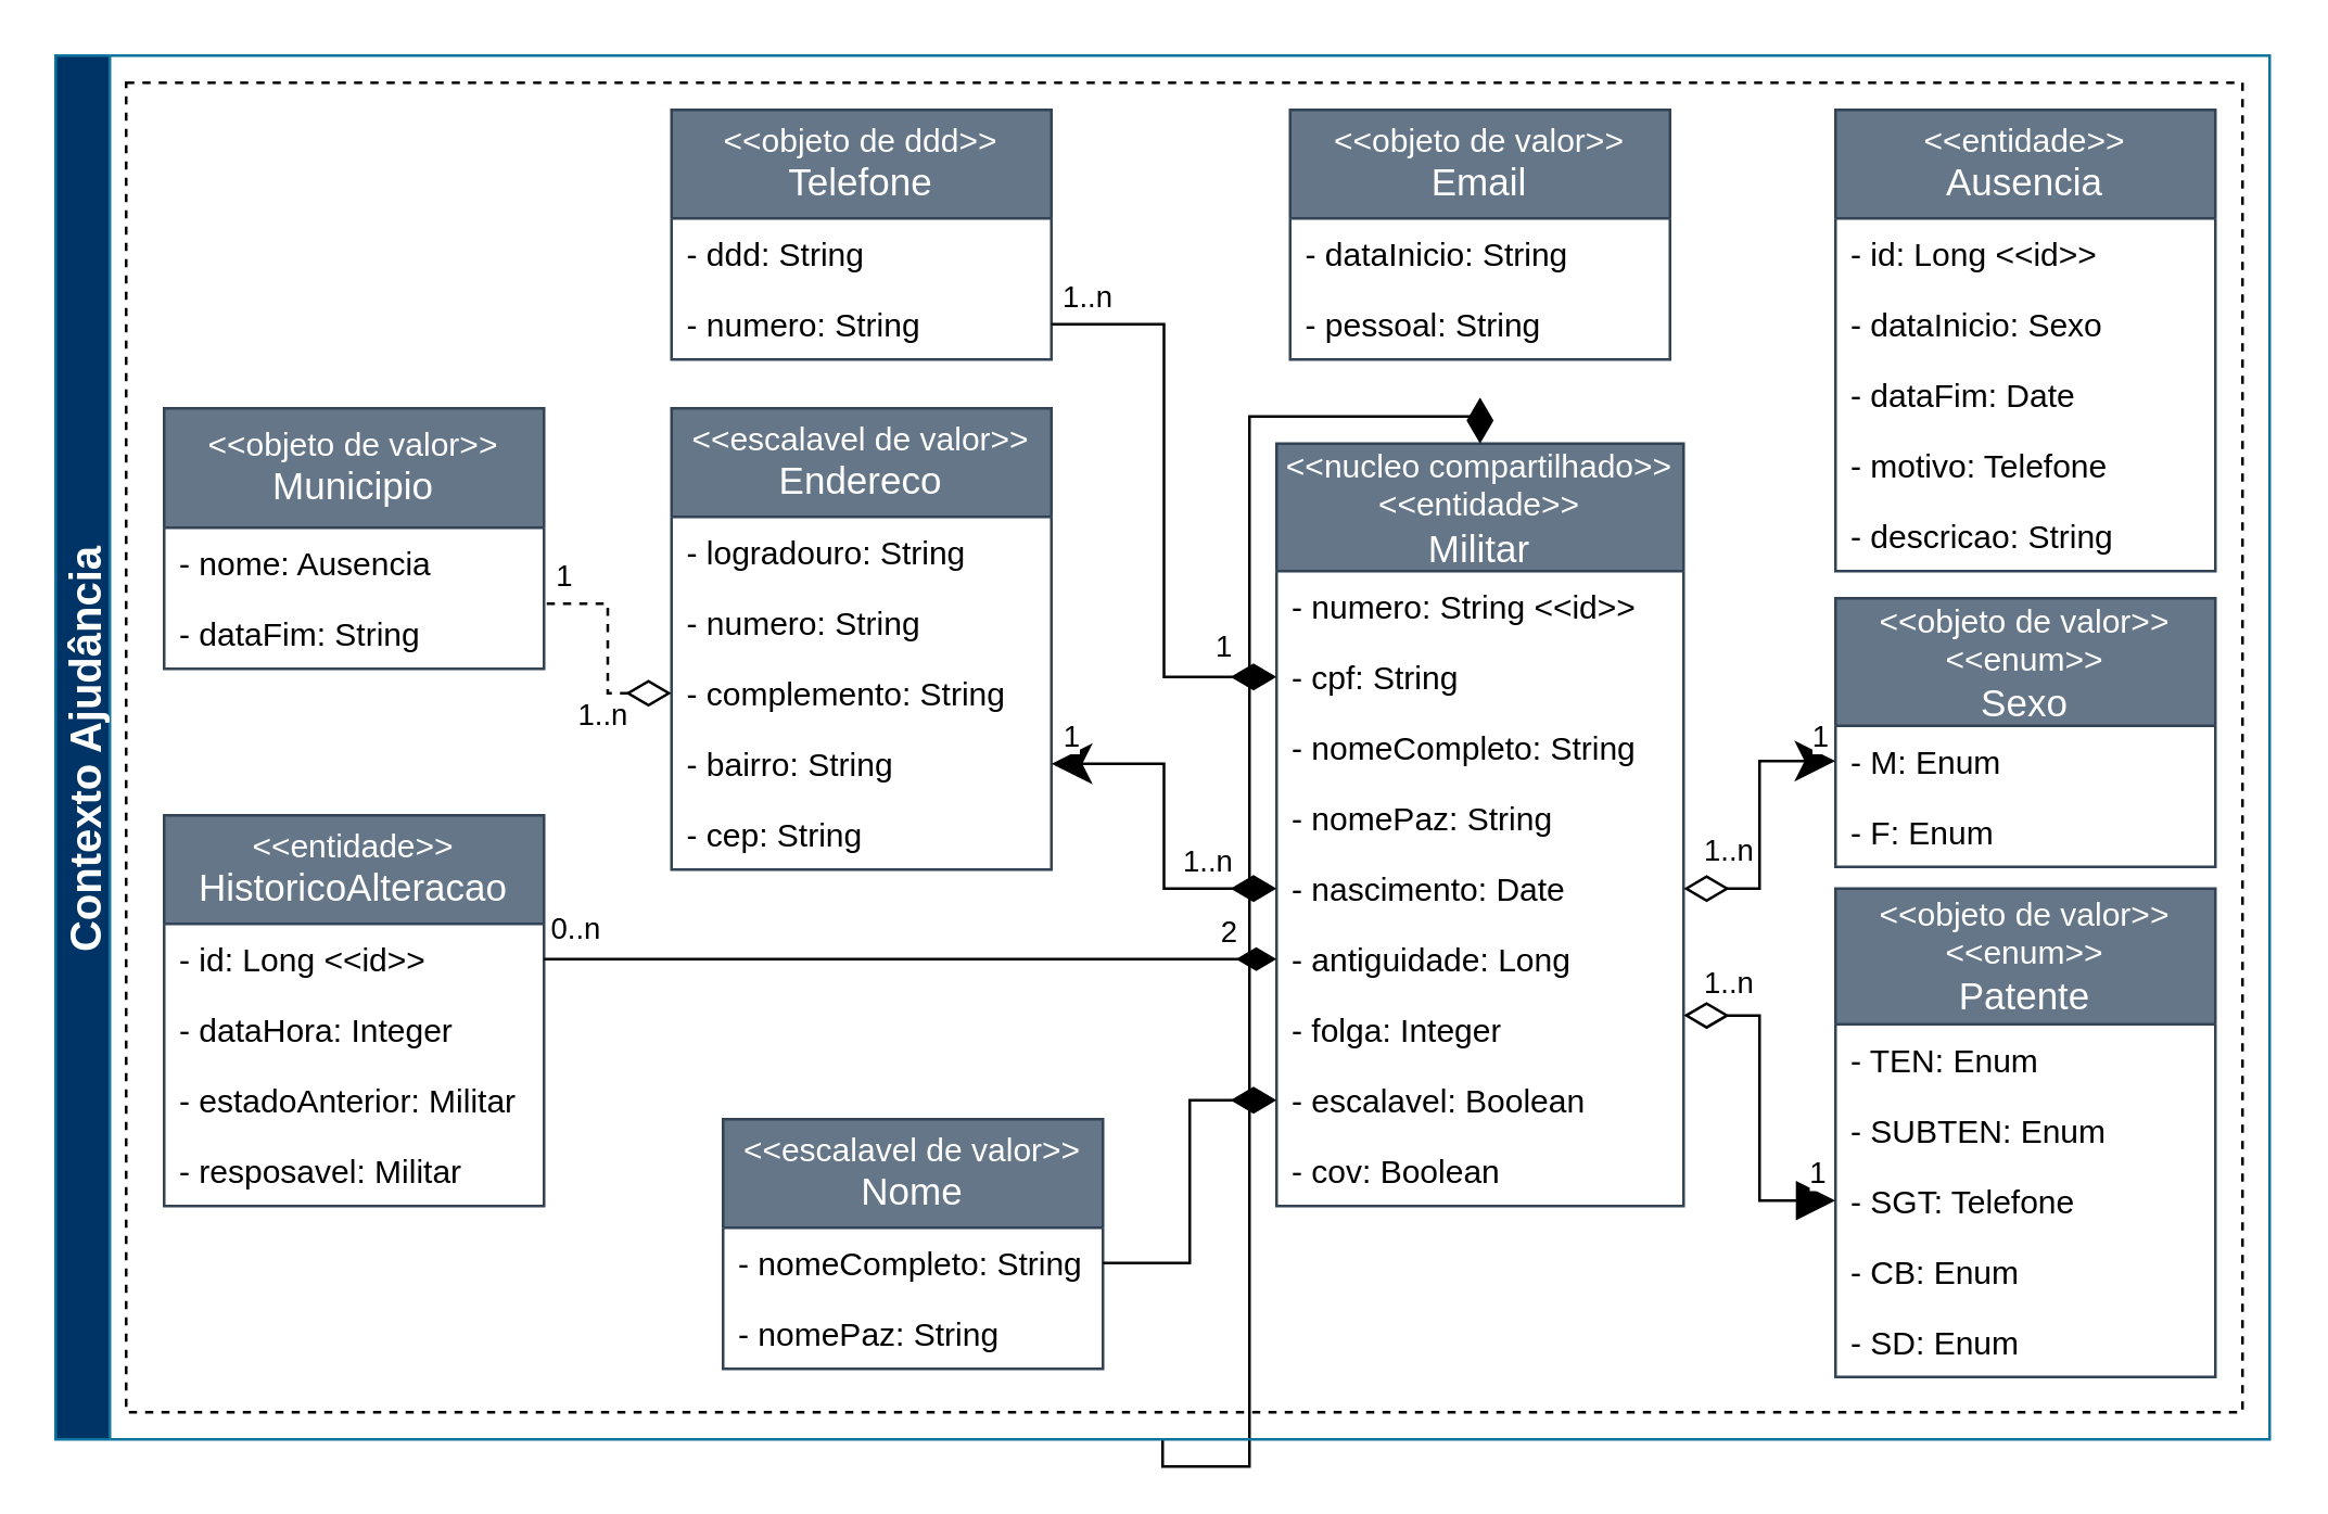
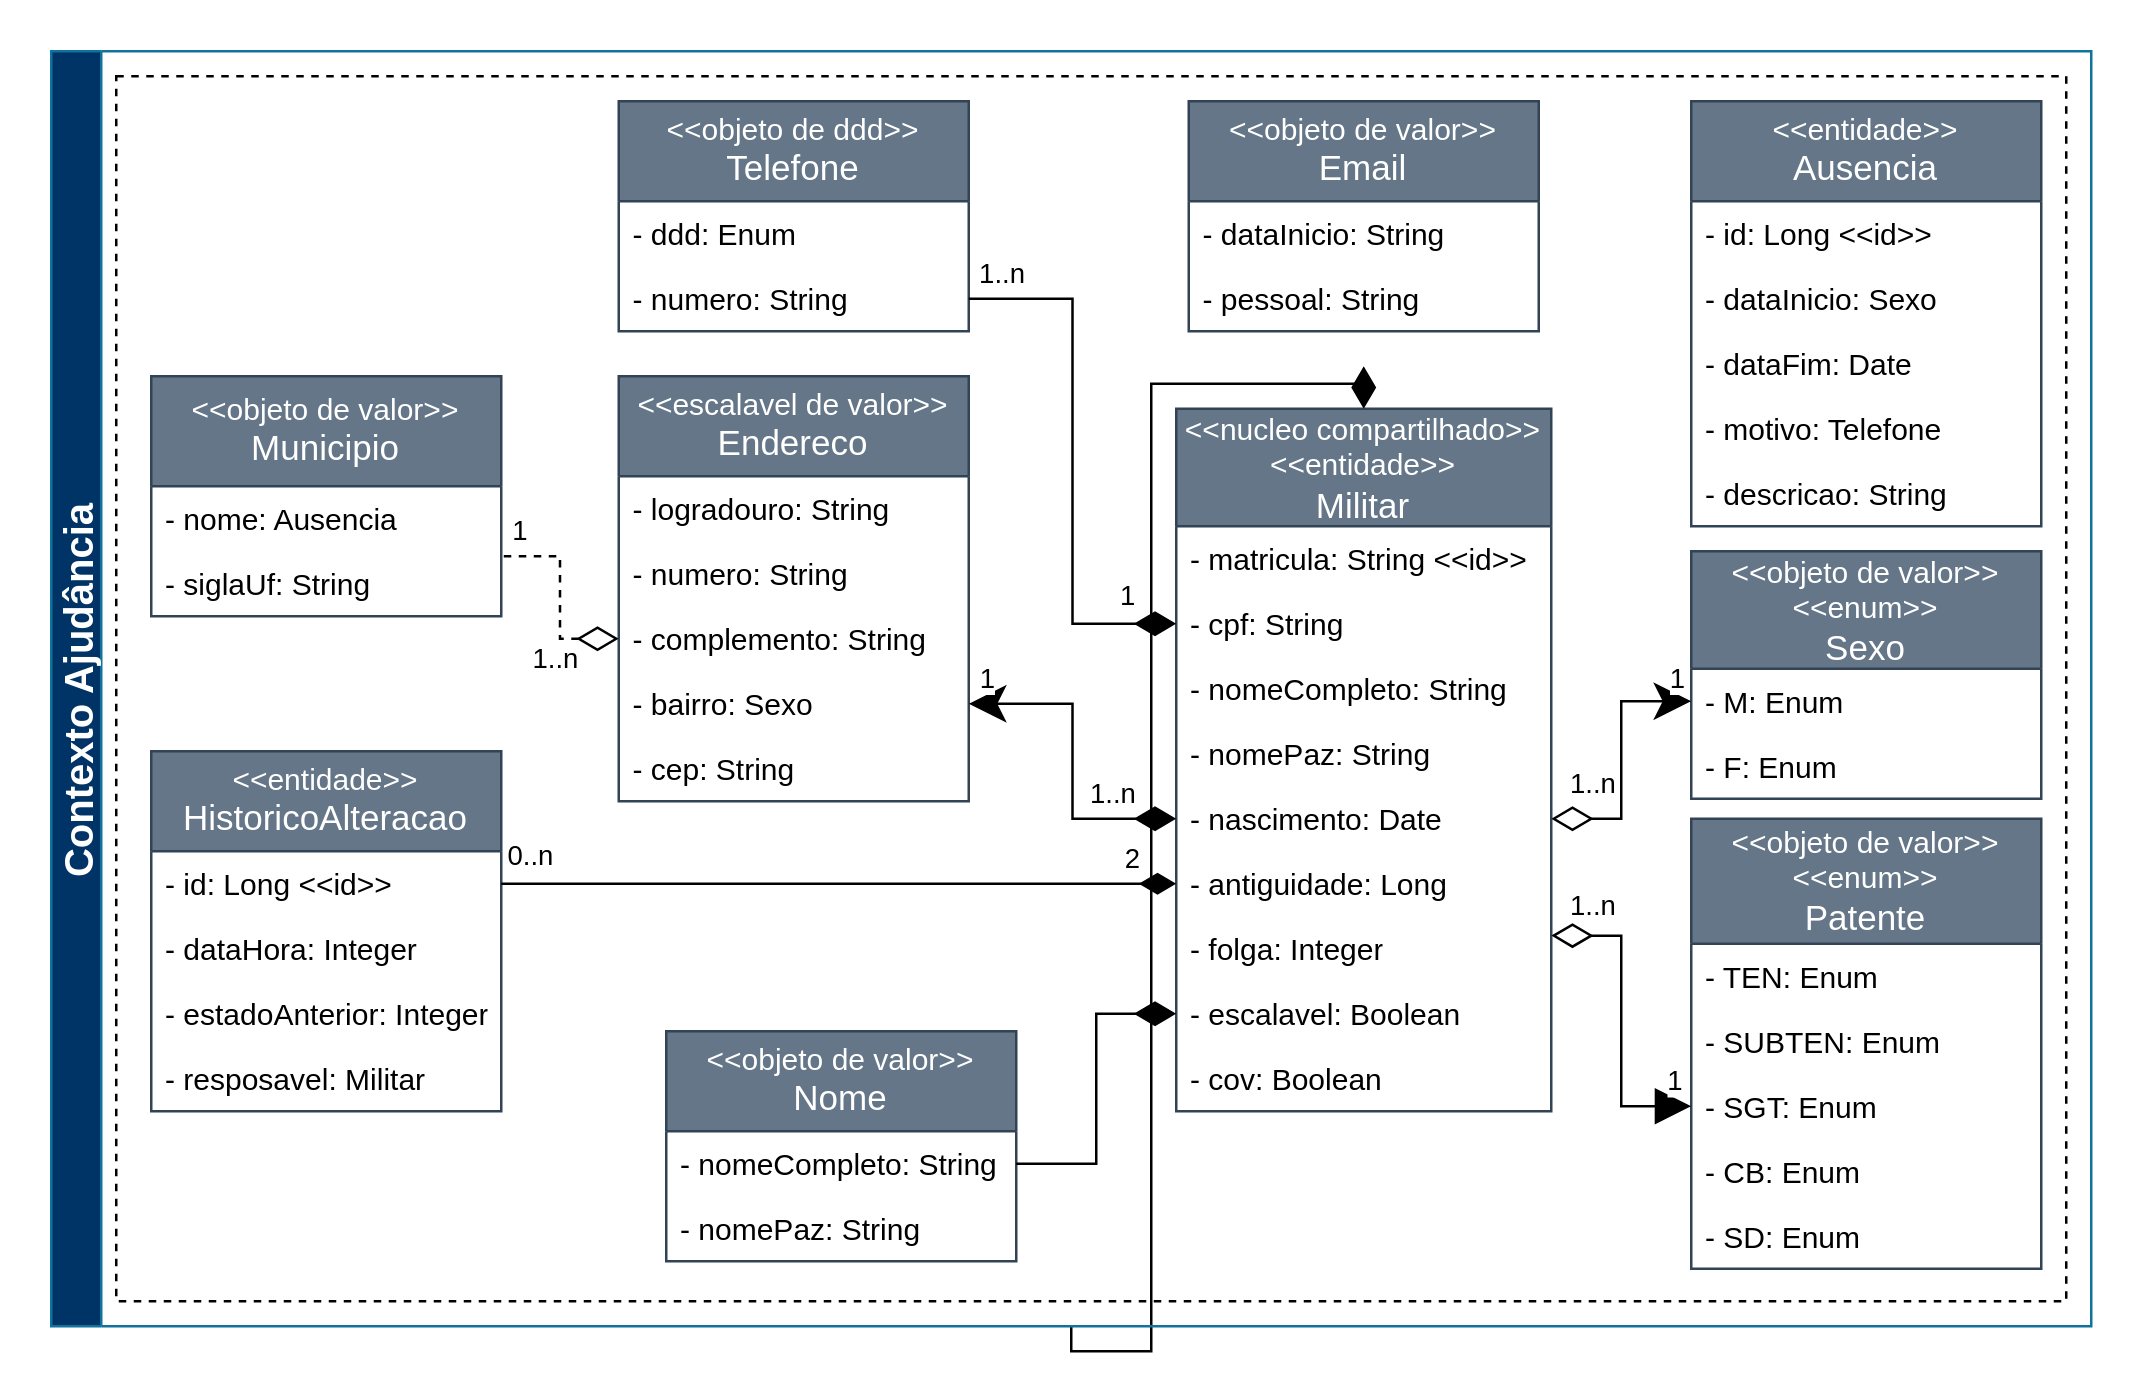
- <mxCell id="4" value="- ddd: String" style="text;strokeColor=none;fillColor=none;align=left;verticalAlign=top;spacingLeft=4;spacingRight=4;overflow=hidden;rotatable=0;points=[[0,0.5],[1,0.5]];portConstraint=eastwest;whiteSpace=wrap;html=1;" parent="3" vertex="1"><mxGeometry y="40" width="140" height="26" as="geometry" /></mxCell>
+ <mxCell id="4" value="- ddd: Enum" style="text;strokeColor=none;fillColor=none;align=left;verticalAlign=top;spacingLeft=4;spacingRight=4;overflow=hidden;rotatable=0;points=[[0,0.5],[1,0.5]];portConstraint=eastwest;whiteSpace=wrap;html=1;" parent="3" vertex="1"><mxGeometry y="40" width="140" height="26" as="geometry" /></mxCell>
- <mxCell id="19" value="- numero: String &amp;lt;&amp;lt;id&amp;gt;&amp;gt;" style="text;strokeColor=none;fillColor=none;align=left;verticalAlign=top;spacingLeft=4;spacingRight=4;overflow=hidden;rotatable=0;points=[[0,0.5],[1,0.5]];portConstraint=eastwest;whiteSpace=wrap;html=1;" parent="18" vertex="1"><mxGeometry y="47" width="150" height="26" as="geometry" /></mxCell>
+ <mxCell id="19" value="- matricula: String &amp;lt;&amp;lt;id&amp;gt;&amp;gt;" style="text;strokeColor=none;fillColor=none;align=left;verticalAlign=top;spacingLeft=4;spacingRight=4;overflow=hidden;rotatable=0;points=[[0,0.5],[1,0.5]];portConstraint=eastwest;whiteSpace=wrap;html=1;" parent="18" vertex="1"><mxGeometry y="47" width="150" height="26" as="geometry" /></mxCell>
- <mxCell id="49" value="- dataFim: String" style="text;strokeColor=none;fillColor=none;align=left;verticalAlign=top;spacingLeft=4;spacingRight=4;overflow=hidden;rotatable=0;points=[[0,0.5],[1,0.5]];portConstraint=eastwest;whiteSpace=wrap;html=1;" parent="47" vertex="1"><mxGeometry y="70" width="140" height="26" as="geometry" /></mxCell>
+ <mxCell id="49" value="- siglaUf: String" style="text;strokeColor=none;fillColor=none;align=left;verticalAlign=top;spacingLeft=4;spacingRight=4;overflow=hidden;rotatable=0;points=[[0,0.5],[1,0.5]];portConstraint=eastwest;whiteSpace=wrap;html=1;" parent="47" vertex="1"><mxGeometry y="70" width="140" height="26" as="geometry" /></mxCell>
- <mxCell id="16" value="- bairro: String" style="text;strokeColor=none;fillColor=none;align=left;verticalAlign=top;spacingLeft=4;spacingRight=4;overflow=hidden;rotatable=0;points=[[0,0.5],[1,0.5]];portConstraint=eastwest;whiteSpace=wrap;html=1;" parent="12" vertex="1"><mxGeometry y="118" width="140" height="26" as="geometry" /></mxCell>
+ <mxCell id="16" value="- bairro: Sexo" style="text;strokeColor=none;fillColor=none;align=left;verticalAlign=top;spacingLeft=4;spacingRight=4;overflow=hidden;rotatable=0;points=[[0,0.5],[1,0.5]];portConstraint=eastwest;whiteSpace=wrap;html=1;" parent="12" vertex="1"><mxGeometry y="118" width="140" height="26" as="geometry" /></mxCell>
- <mxCell id="63" value="- estadoAnterior: Militar" style="text;strokeColor=none;fillColor=none;align=left;verticalAlign=top;spacingLeft=4;spacingRight=4;overflow=hidden;rotatable=0;points=[[0,0.5],[1,0.5]];portConstraint=eastwest;whiteSpace=wrap;html=1;" parent="60" vertex="1"><mxGeometry y="92" width="140" height="26" as="geometry" /></mxCell>
+ <mxCell id="63" value="- estadoAnterior: Integer" style="text;strokeColor=none;fillColor=none;align=left;verticalAlign=top;spacingLeft=4;spacingRight=4;overflow=hidden;rotatable=0;points=[[0,0.5],[1,0.5]];portConstraint=eastwest;whiteSpace=wrap;html=1;" parent="60" vertex="1"><mxGeometry y="92" width="140" height="26" as="geometry" /></mxCell>
- <mxCell id="68" value="&amp;lt;&amp;lt;escalavel de valor&amp;gt;&amp;gt;&lt;br&gt;&lt;font style=&quot;font-size: 14px;&quot;&gt;Nome&lt;/font&gt;" style="swimlane;fontStyle=0;childLayout=stackLayout;horizontal=1;startSize=40;fillColor=#647687;horizontalStack=0;resizeParent=1;resizeParentMax=0;resizeLast=0;collapsible=1;marginBottom=0;whiteSpace=wrap;html=1;fontColor=#ffffff;strokeColor=#314354;" parent="1" vertex="1"><mxGeometry x="266" y="412" width="140" height="92" as="geometry"><mxRectangle x="344" y="100" width="70" height="30" as="alternateBounds" /></mxGeometry></mxCell>
+ <mxCell id="68" value="&amp;lt;&amp;lt;objeto de valor&amp;gt;&amp;gt;&lt;br&gt;&lt;font style=&quot;font-size: 14px;&quot;&gt;Nome&lt;/font&gt;" style="swimlane;fontStyle=0;childLayout=stackLayout;horizontal=1;startSize=40;fillColor=#647687;horizontalStack=0;resizeParent=1;resizeParentMax=0;resizeLast=0;collapsible=1;marginBottom=0;whiteSpace=wrap;html=1;fontColor=#ffffff;strokeColor=#314354;" parent="1" vertex="1"><mxGeometry x="266" y="412" width="140" height="92" as="geometry"><mxRectangle x="344" y="100" width="70" height="30" as="alternateBounds" /></mxGeometry></mxCell>
- <mxCell id="41" value="- SGT: Telefone" style="text;strokeColor=none;fillColor=none;align=left;verticalAlign=top;spacingLeft=4;spacingRight=4;overflow=hidden;rotatable=0;points=[[0,0.5],[1,0.5]];portConstraint=eastwest;whiteSpace=wrap;html=1;" parent="38" vertex="1"><mxGeometry y="102" width="140" height="26" as="geometry" /></mxCell>
+ <mxCell id="41" value="- SGT: Enum" style="text;strokeColor=none;fillColor=none;align=left;verticalAlign=top;spacingLeft=4;spacingRight=4;overflow=hidden;rotatable=0;points=[[0,0.5],[1,0.5]];portConstraint=eastwest;whiteSpace=wrap;html=1;" parent="38" vertex="1"><mxGeometry y="102" width="140" height="26" as="geometry" /></mxCell>
